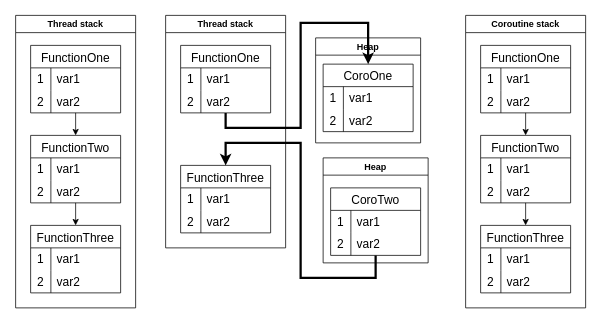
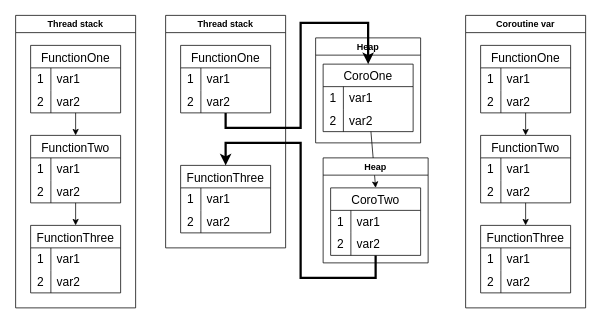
- <mxCell id="60" value="Coroutine stack" style="swimlane;whiteSpace=wrap;html=1;" vertex="1" parent="1"><mxGeometry x="620" y="20" width="160" height="390" as="geometry" /></mxCell>
+ <mxCell id="60" value="Coroutine var" style="swimlane;whiteSpace=wrap;html=1;" vertex="1" parent="1"><mxGeometry x="620" y="20" width="160" height="390" as="geometry" /></mxCell>
+ <mxCell id="2" value="" style="endArrow=classic;html=1;rounded=0;entryX=0.5;entryY=0;entryDx=0;entryDy=0;" edge="1" source="43" target="51" parent="1"><mxGeometry width="50" height="50" relative="1" as="geometry"><mxPoint x="335" y="400" as="sourcePoint" /><mxPoint x="385" y="350" as="targetPoint" /></mxGeometry></mxCell>
